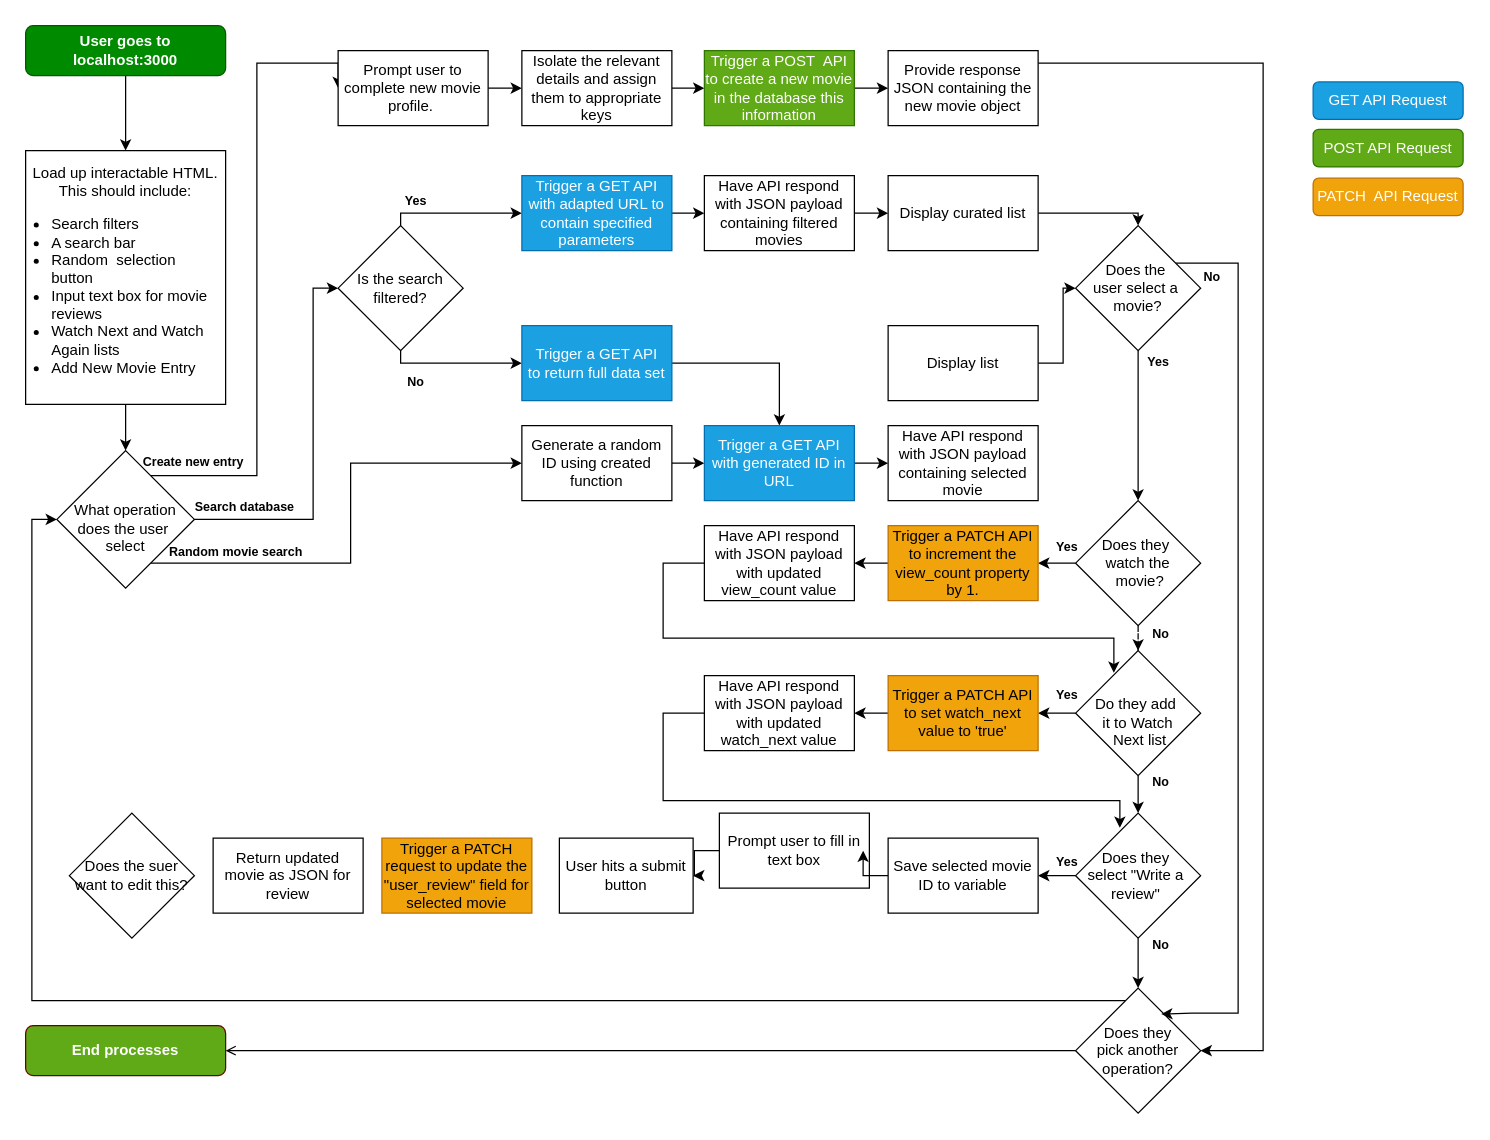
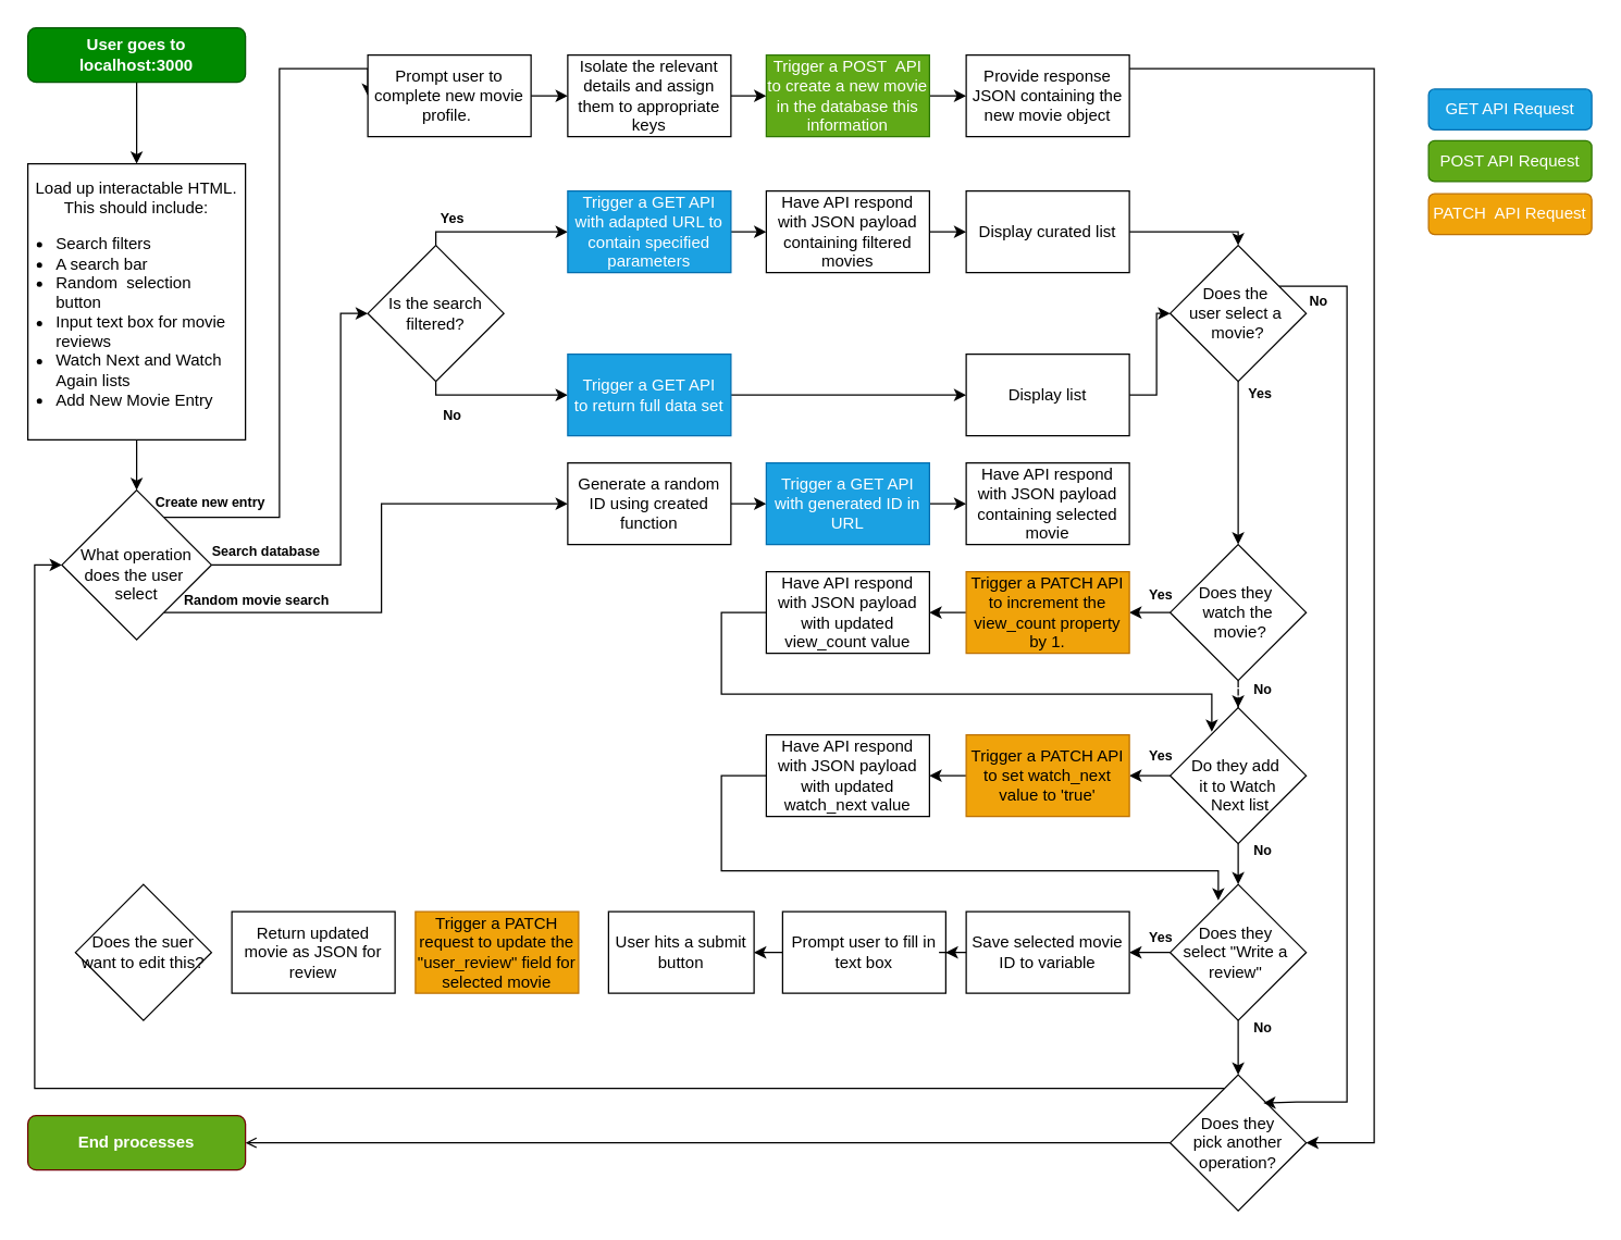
- <mxCell id="19" style="edgeStyle=orthogonalEdgeStyle;rounded=0;orthogonalLoop=1;jettySize=auto;html=1;" edge="1" parent="1" source="20" target="40"><mxGeometry relative="1" as="geometry" /></mxCell>
+ <mxCell id="19" style="edgeStyle=orthogonalEdgeStyle;rounded=0;orthogonalLoop=1;jettySize=auto;html=1;entryX=0;entryY=0.5;entryDx=0;entryDy=0;" edge="1" parent="1" source="20" target="22"><mxGeometry relative="1" as="geometry" /></mxCell>
- <mxCell id="27" value="Prompt user to fill in text box" style="rounded=0;whiteSpace=wrap;html=1;" vertex="1" parent="1"><mxGeometry x="575" y="650" width="120" height="60" as="geometry" /></mxCell>
+ <mxCell id="27" value="Prompt user to fill in text box" style="rounded=0;whiteSpace=wrap;html=1;" vertex="1" parent="1"><mxGeometry x="575" y="670" width="120" height="60" as="geometry" /></mxCell>
